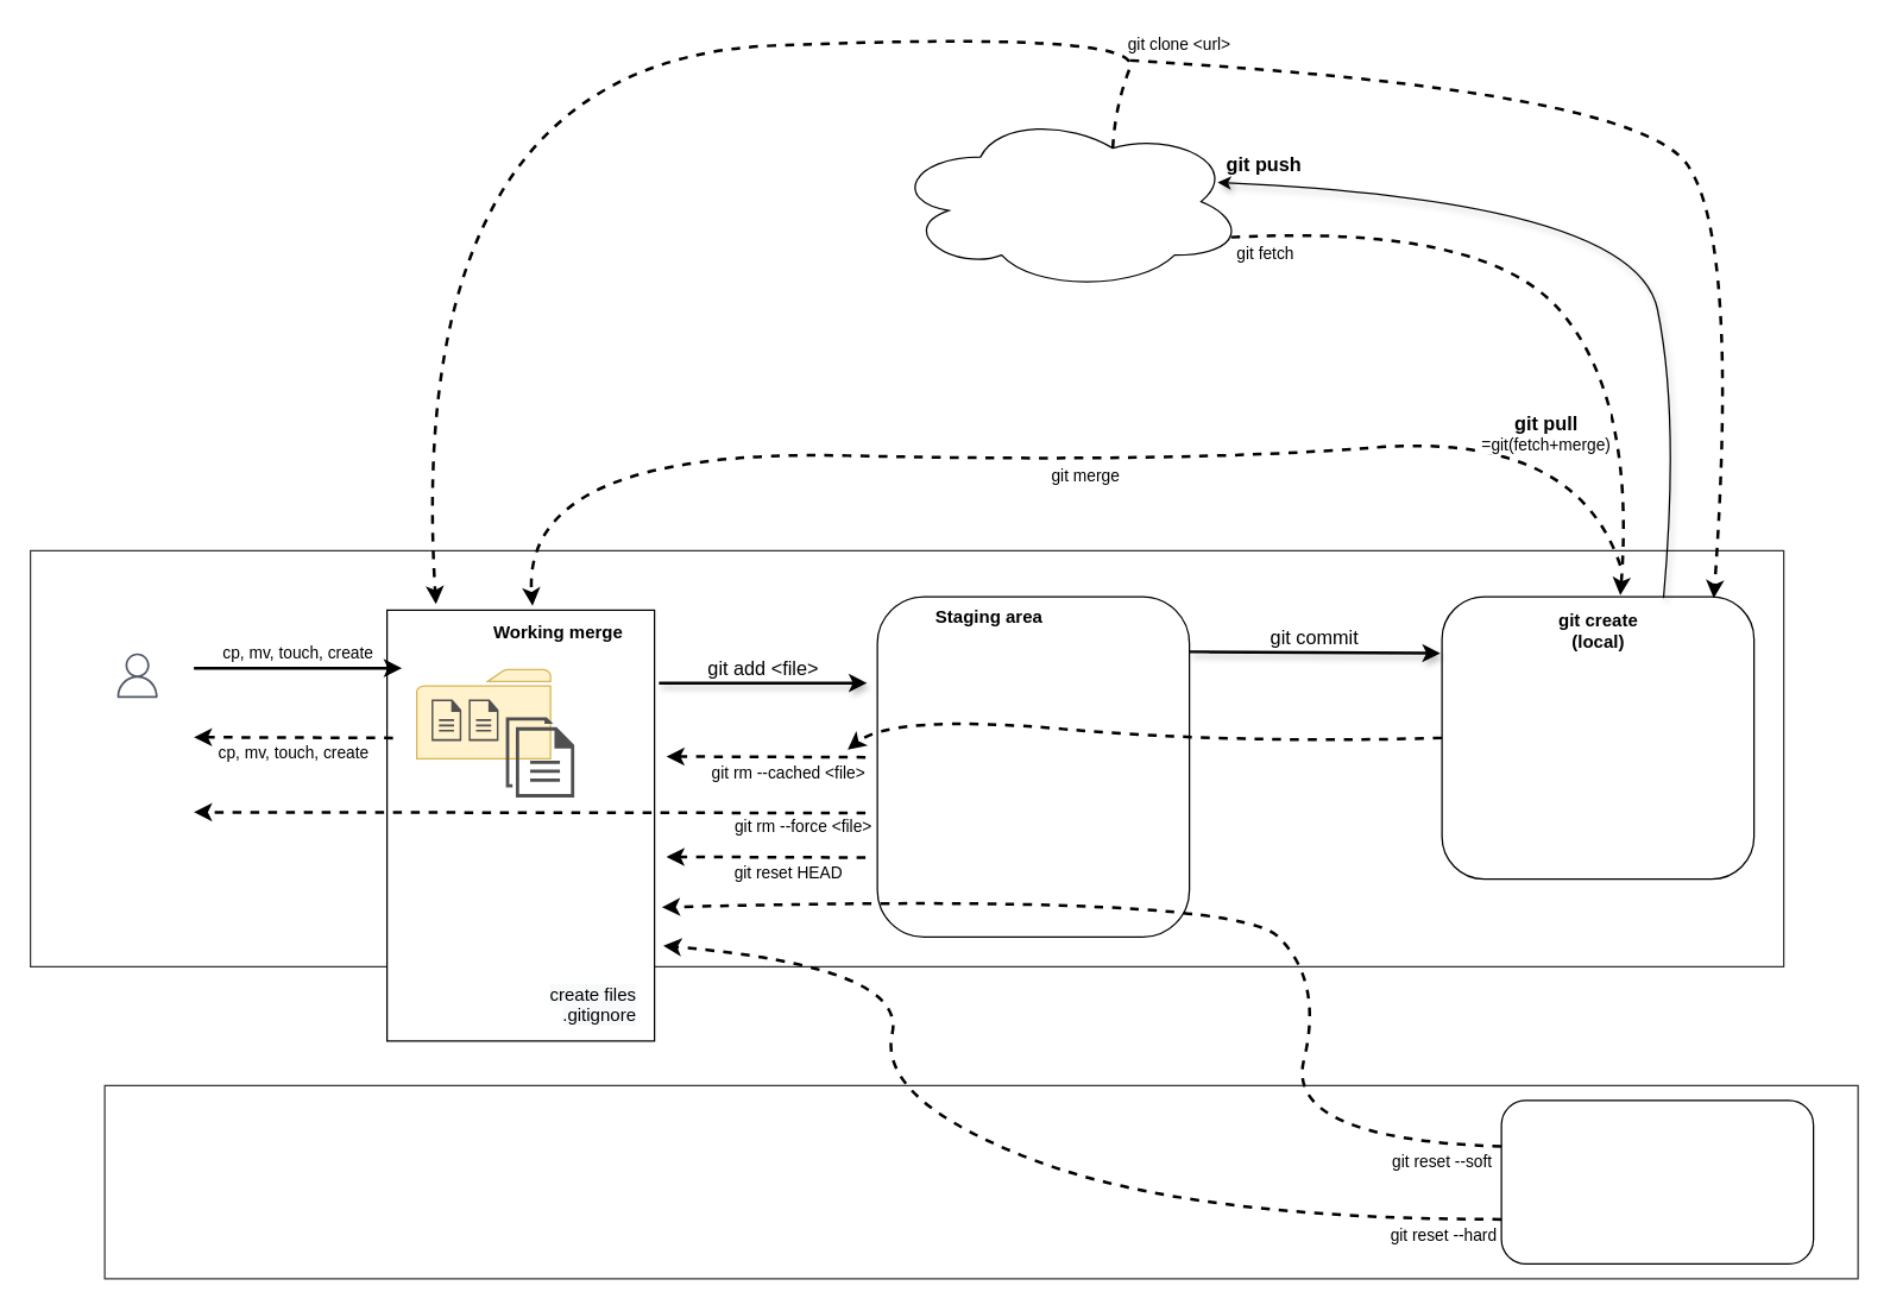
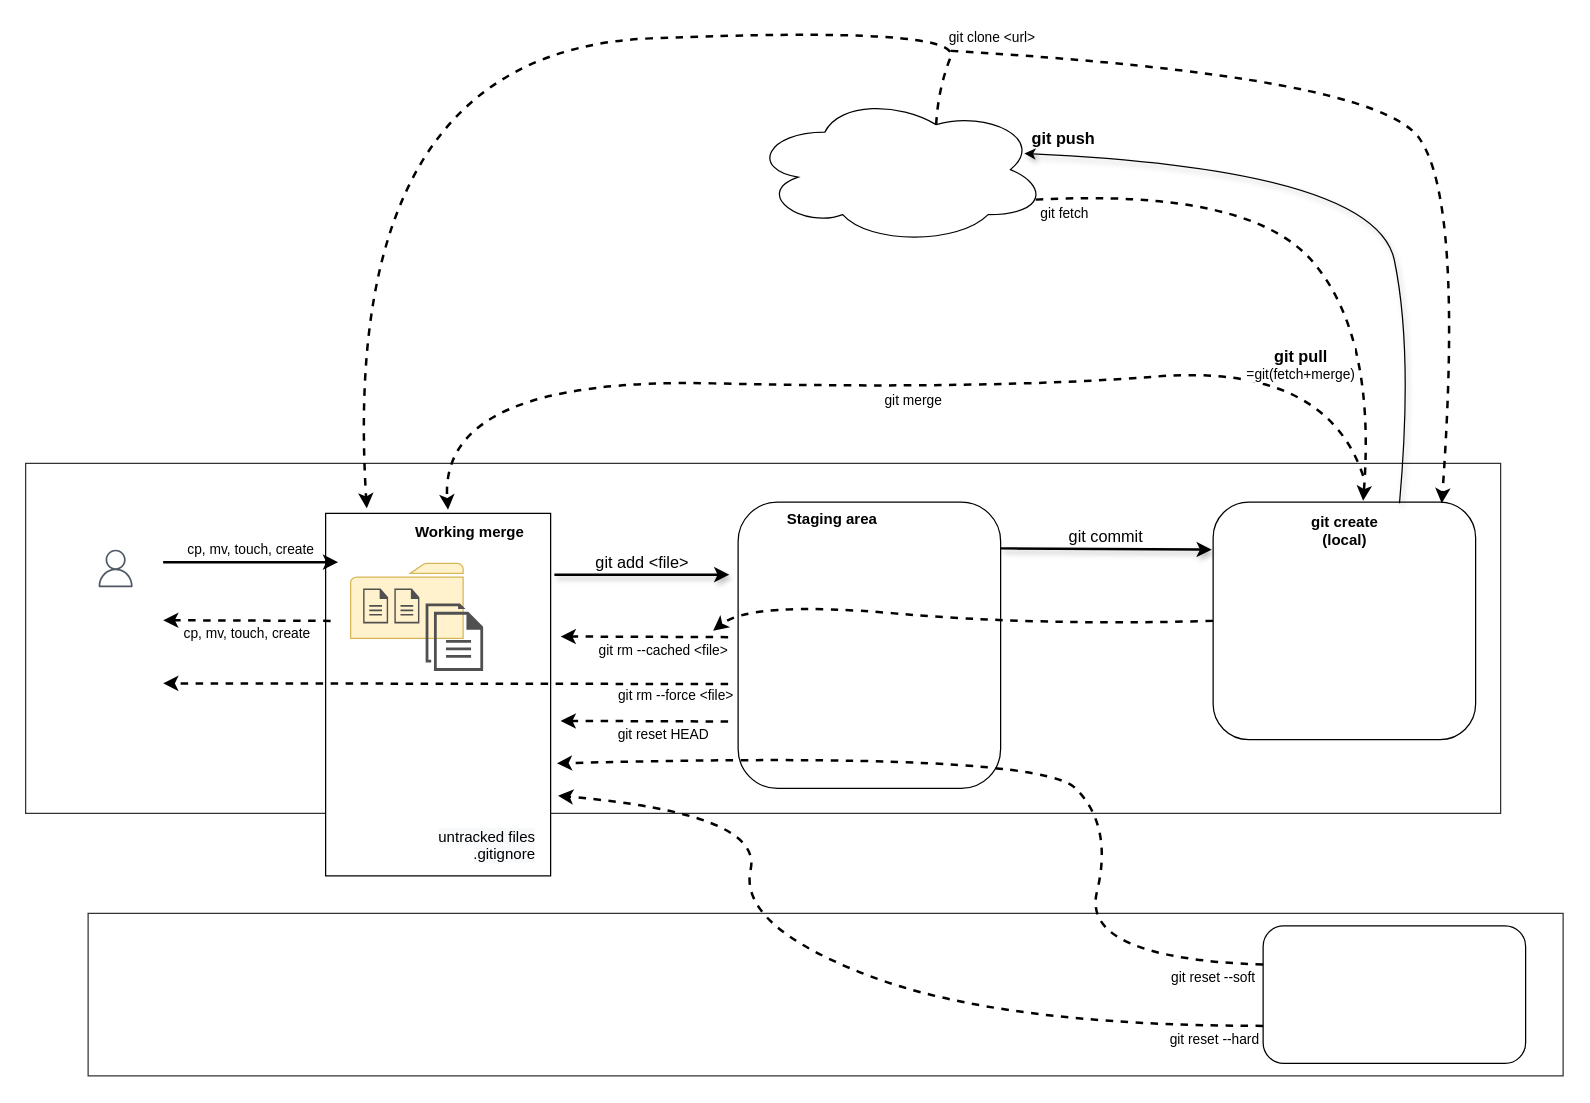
- <mxCell id="23" value="&lt;span style=&quot;color: rgb(0 , 0 , 0) ; font-family: &amp;#34;helvetica&amp;#34; ; font-size: 12px ; font-style: normal ; font-weight: 400 ; letter-spacing: normal ; text-indent: 0px ; text-transform: none ; word-spacing: 0px ; background-color: rgb(248 , 249 , 250) ; display: inline ; float: none&quot;&gt;create files&lt;br&gt;.gitignore&lt;br&gt;&lt;/span&gt;" style="text;whiteSpace=wrap;html=1;align=right;shadow=0;" parent="1" vertex="1"><mxGeometry x="320" y="655" width="110" height="50" as="geometry" /></mxCell>
+ <mxCell id="23" value="&lt;span style=&quot;color: rgb(0 , 0 , 0) ; font-family: &amp;#34;helvetica&amp;#34; ; font-size: 12px ; font-style: normal ; font-weight: 400 ; letter-spacing: normal ; text-indent: 0px ; text-transform: none ; word-spacing: 0px ; background-color: rgb(248 , 249 , 250) ; display: inline ; float: none&quot;&gt;untracked files&lt;br&gt;.gitignore&lt;br&gt;&lt;/span&gt;" style="text;whiteSpace=wrap;html=1;align=right;shadow=0;" parent="1" vertex="1"><mxGeometry x="320" y="655" width="110" height="50" as="geometry" /></mxCell>
